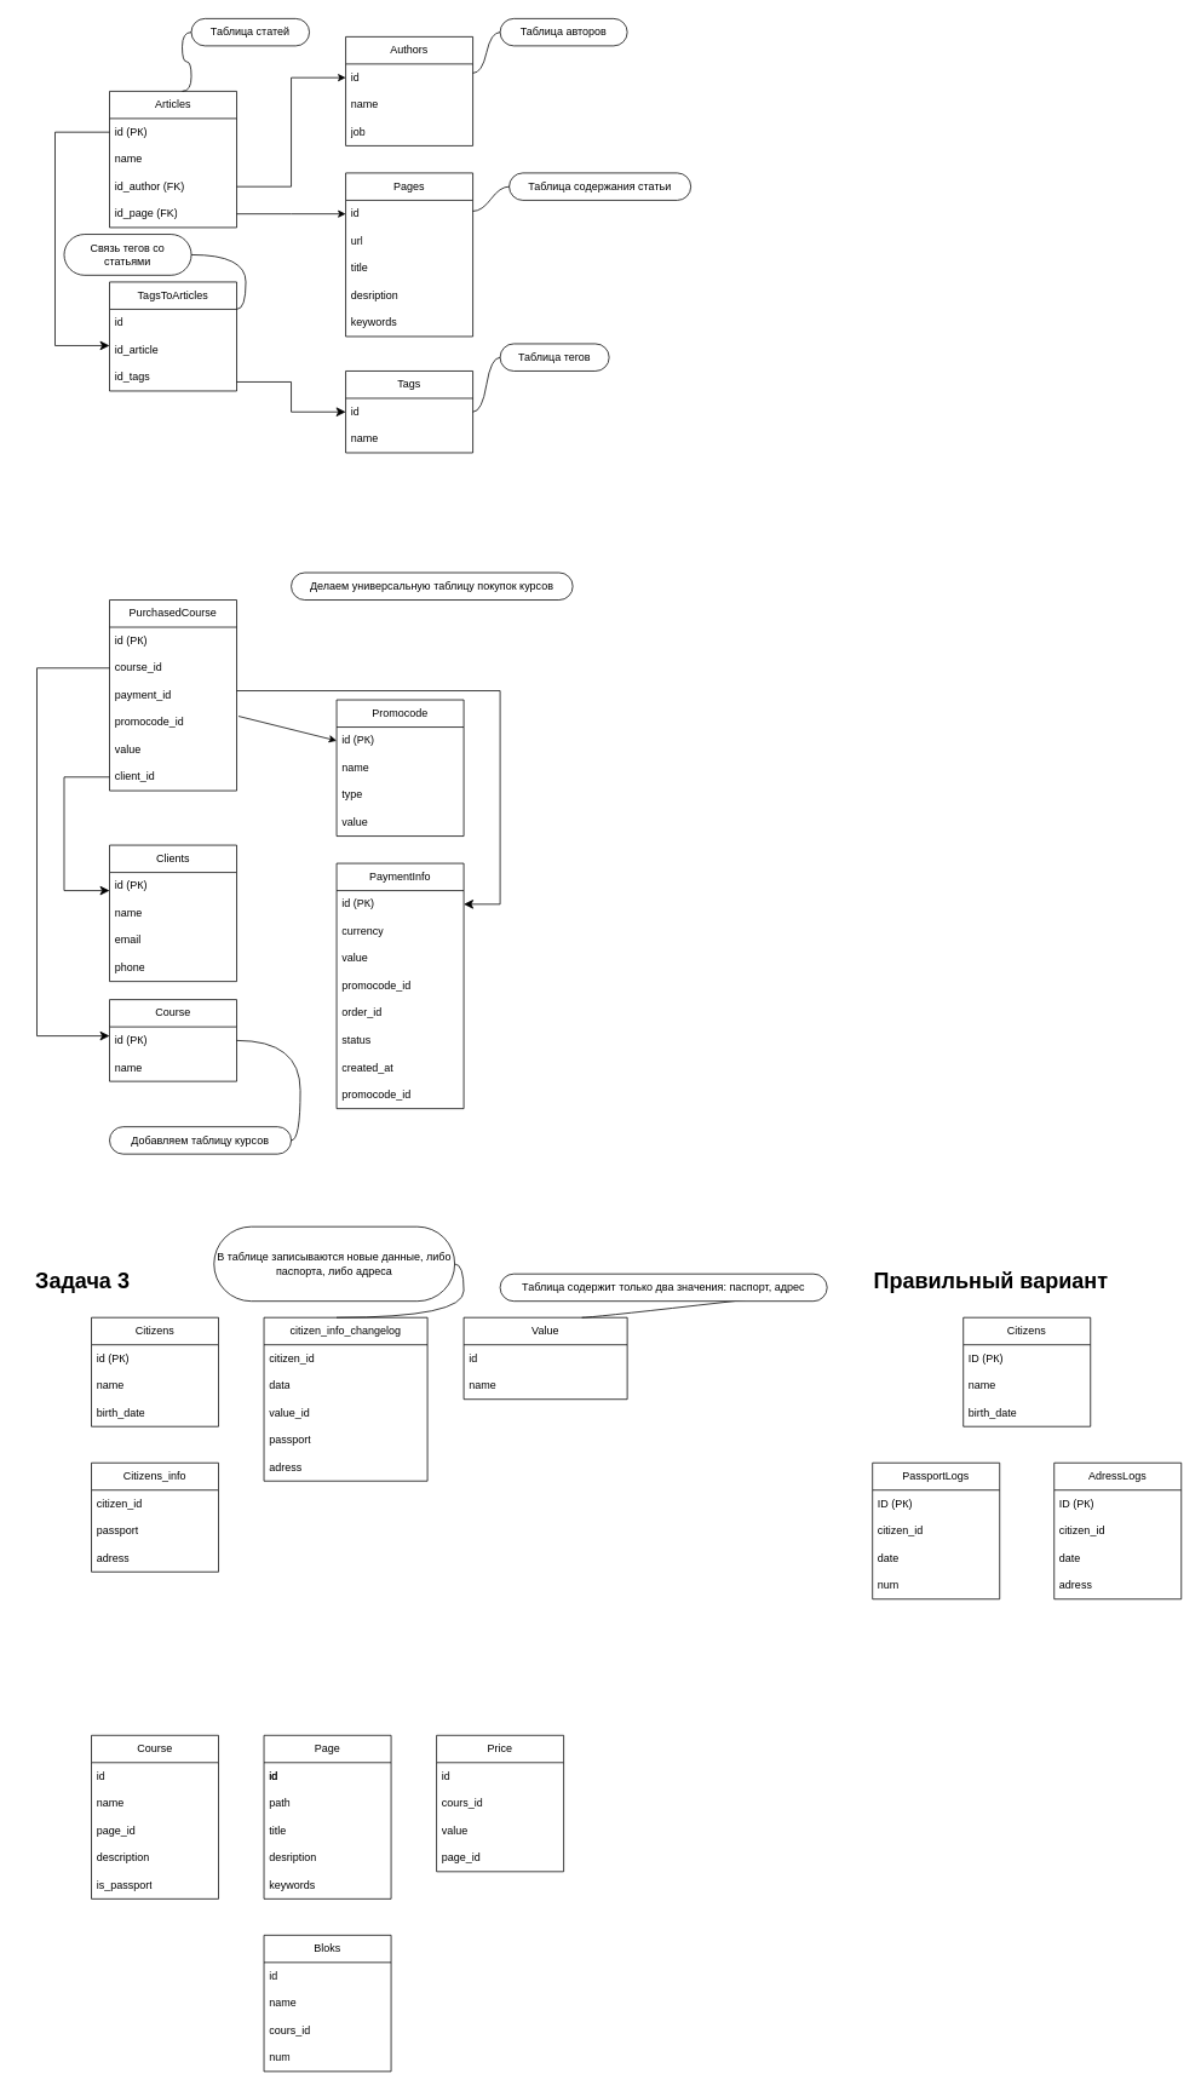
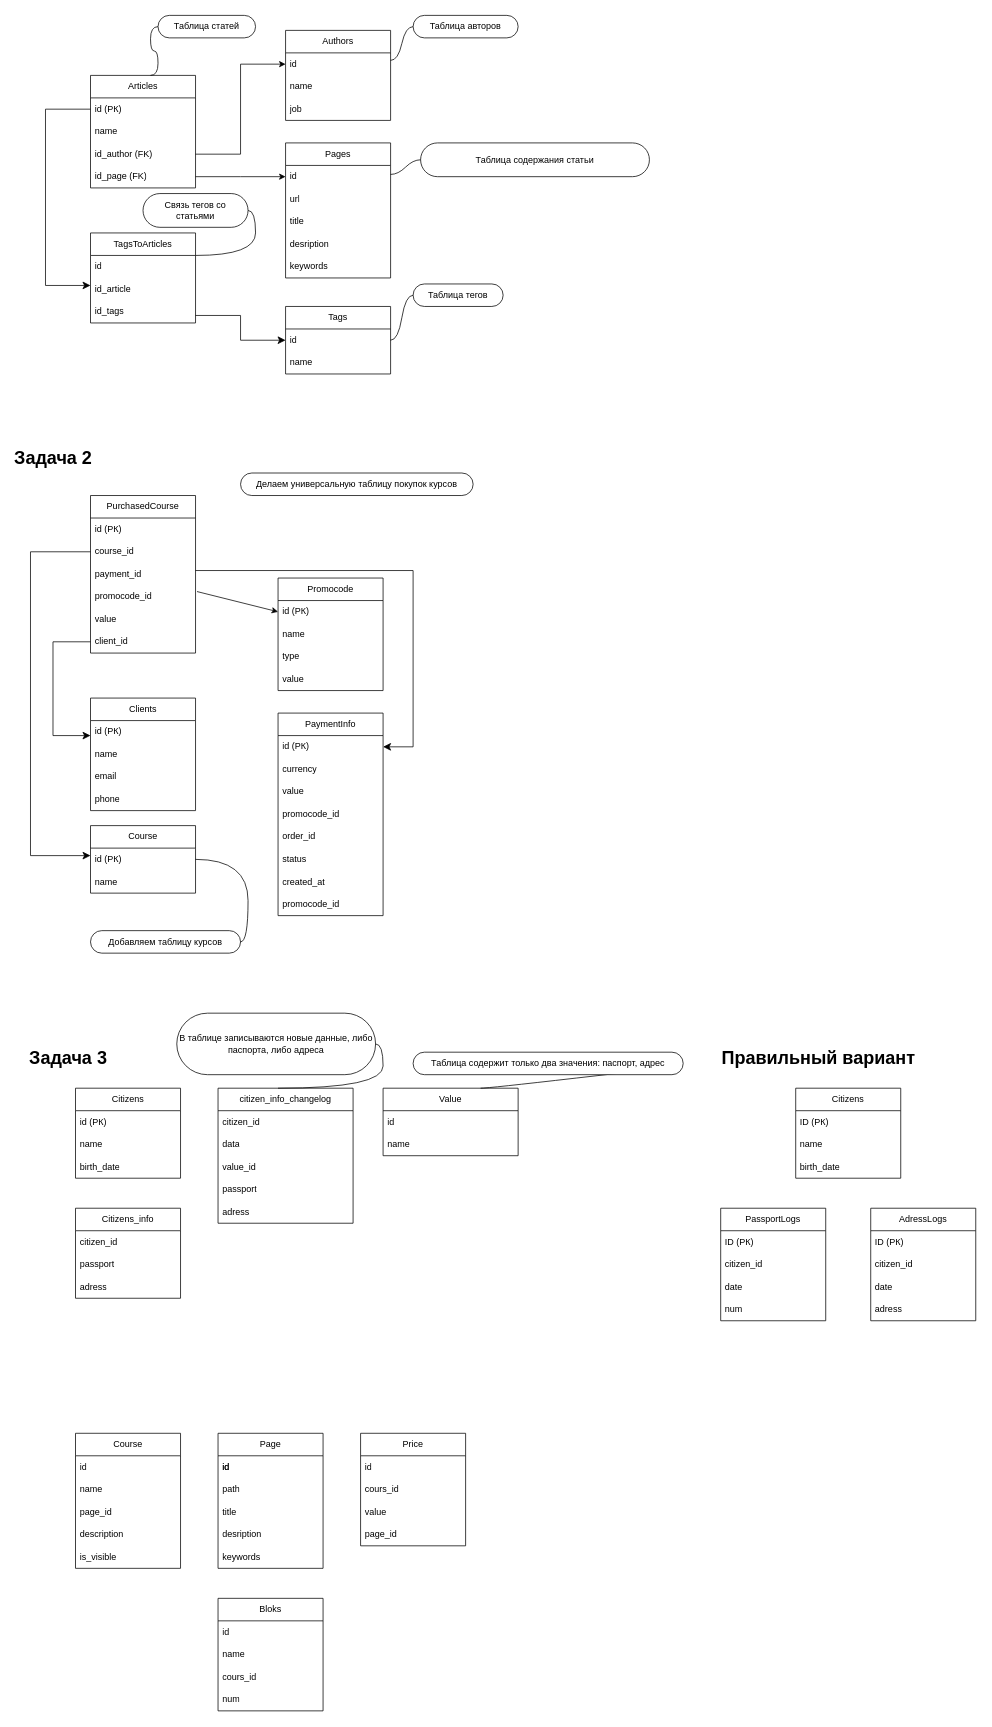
- <mxCell id="24" value="Таблица содержания статьи" style="whiteSpace=wrap;html=1;rounded=1;arcSize=50;align=center;verticalAlign=middle;strokeWidth=1;autosize=1;spacing=4;treeFolding=1;treeMoving=1;newEdgeStyle={&quot;edgeStyle&quot;:&quot;entityRelationEdgeStyle&quot;,&quot;startArrow&quot;:&quot;none&quot;,&quot;endArrow&quot;:&quot;none&quot;,&quot;segment&quot;:10,&quot;curved&quot;:1,&quot;sourcePerimeterSpacing&quot;:0,&quot;targetPerimeterSpacing&quot;:0};" parent="1" vertex="1"><mxGeometry x="560" y="190" width="200" height="30" as="geometry" /></mxCell>
+ <mxCell id="24" value="Таблица содержания статьи" style="whiteSpace=wrap;html=1;rounded=1;arcSize=50;align=center;verticalAlign=middle;strokeWidth=1;autosize=1;spacing=4;treeFolding=1;treeMoving=1;newEdgeStyle={&quot;edgeStyle&quot;:&quot;entityRelationEdgeStyle&quot;,&quot;startArrow&quot;:&quot;none&quot;,&quot;endArrow&quot;:&quot;none&quot;,&quot;segment&quot;:10,&quot;curved&quot;:1,&quot;sourcePerimeterSpacing&quot;:0,&quot;targetPerimeterSpacing&quot;:0};" parent="1" vertex="1"><mxGeometry x="560" y="190" width="305" height="45" as="geometry" /></mxCell>
- <mxCell id="118" value="Связь тегов со статьями" style="whiteSpace=wrap;html=1;rounded=1;arcSize=50;align=center;verticalAlign=middle;strokeWidth=1;autosize=1;spacing=4;treeFolding=1;treeMoving=1;newEdgeStyle={&quot;edgeStyle&quot;:&quot;entityRelationEdgeStyle&quot;,&quot;startArrow&quot;:&quot;none&quot;,&quot;endArrow&quot;:&quot;none&quot;,&quot;segment&quot;:10,&quot;curved&quot;:1,&quot;sourcePerimeterSpacing&quot;:0,&quot;targetPerimeterSpacing&quot;:0};" parent="1" vertex="1"><mxGeometry x="70" y="257.5" width="140" height="45" as="geometry" /></mxCell>
+ <mxCell id="118" value="Связь тегов со статьями" style="whiteSpace=wrap;html=1;rounded=1;arcSize=50;align=center;verticalAlign=middle;strokeWidth=1;autosize=1;spacing=4;treeFolding=1;treeMoving=1;newEdgeStyle={&quot;edgeStyle&quot;:&quot;entityRelationEdgeStyle&quot;,&quot;startArrow&quot;:&quot;none&quot;,&quot;endArrow&quot;:&quot;none&quot;,&quot;segment&quot;:10,&quot;curved&quot;:1,&quot;sourcePerimeterSpacing&quot;:0,&quot;targetPerimeterSpacing&quot;:0};" parent="1" vertex="1"><mxGeometry x="190" y="257.5" width="140" height="45" as="geometry" /></mxCell>
+ <mxCell id="30" value="Задача 2" style="text;strokeColor=none;fillColor=none;html=1;fontSize=24;fontStyle=1;verticalAlign=middle;align=center;" parent="1" vertex="1"><mxGeometry x="20" y="590" width="100" height="40" as="geometry" /></mxCell>
- <mxCell id="106" value="is_passport" style="text;strokeColor=none;fillColor=none;align=left;verticalAlign=middle;spacingLeft=4;spacingRight=4;overflow=hidden;points=[[0,0.5],[1,0.5]];portConstraint=eastwest;rotatable=0;whiteSpace=wrap;html=1;" parent="101" vertex="1"><mxGeometry y="150" width="140" height="30" as="geometry" /></mxCell>
+ <mxCell id="106" value="is_visible" style="text;strokeColor=none;fillColor=none;align=left;verticalAlign=middle;spacingLeft=4;spacingRight=4;overflow=hidden;points=[[0,0.5],[1,0.5]];portConstraint=eastwest;rotatable=0;whiteSpace=wrap;html=1;" parent="101" vertex="1"><mxGeometry y="150" width="140" height="30" as="geometry" /></mxCell>
